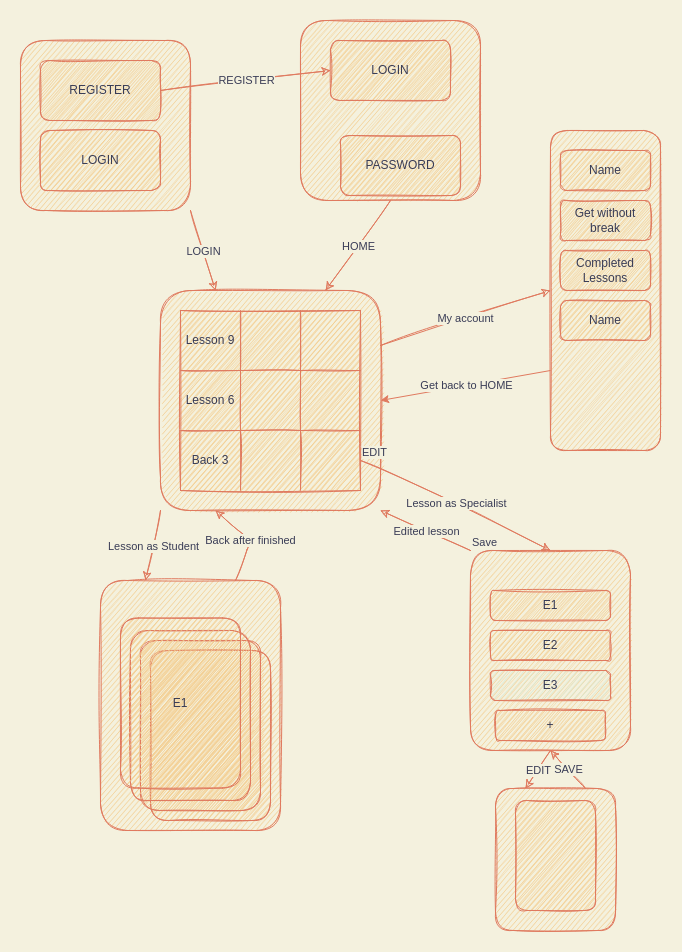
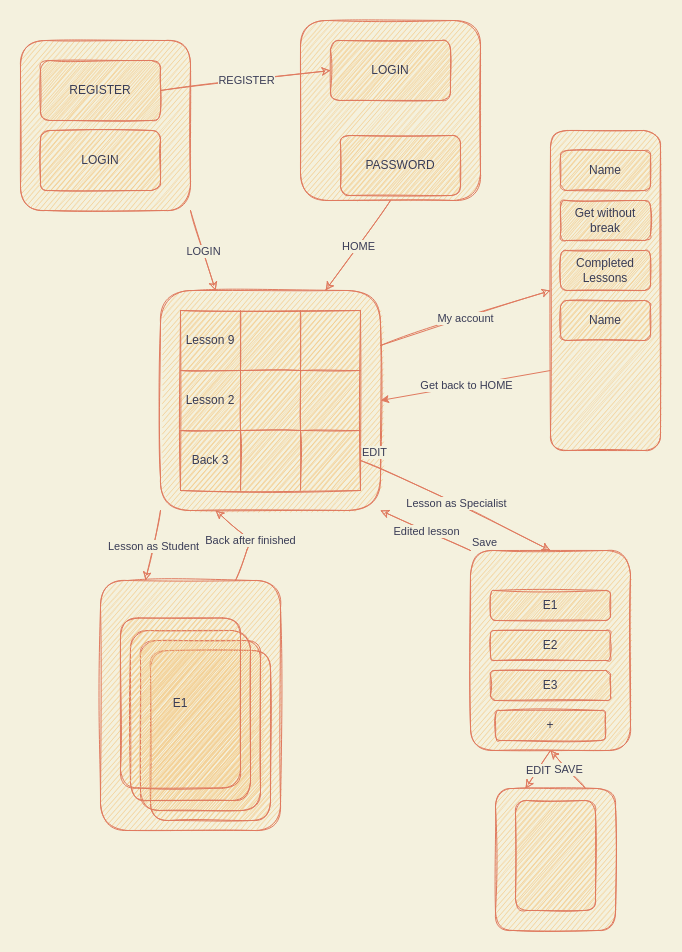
- <mxCell id="27" value="Lesson 6" style="shape=partialRectangle;html=1;whiteSpace=wrap;connectable=0;fillColor=none;top=0;left=0;bottom=0;right=0;overflow=hidden;strokeColor=#E07A5F;fontColor=#393C56;rounded=1;sketch=1;" parent="26" vertex="1"><mxGeometry width="60" height="60" as="geometry"><mxRectangle width="60" height="60" as="alternateBounds" /></mxGeometry></mxCell>
+ <mxCell id="27" value="Lesson 2" style="shape=partialRectangle;html=1;whiteSpace=wrap;connectable=0;fillColor=none;top=0;left=0;bottom=0;right=0;overflow=hidden;strokeColor=#E07A5F;fontColor=#393C56;rounded=1;sketch=1;" parent="26" vertex="1"><mxGeometry width="60" height="60" as="geometry"><mxRectangle width="60" height="60" as="alternateBounds" /></mxGeometry></mxCell>
- <mxCell id="38" value="E3" style="rounded=1;whiteSpace=wrap;html=1;fillColor=#d5e8d4;strokeColor=#E07A5F;fontColor=#393C56;sketch=1;" parent="1" vertex="1"><mxGeometry x="490" y="670" width="120" height="30" as="geometry" /></mxCell>
+ <mxCell id="38" value="E3" style="rounded=1;whiteSpace=wrap;html=1;fillColor=#F2CC8F;strokeColor=#E07A5F;fontColor=#393C56;sketch=1;" parent="1" vertex="1"><mxGeometry x="490" y="670" width="120" height="30" as="geometry" /></mxCell>
